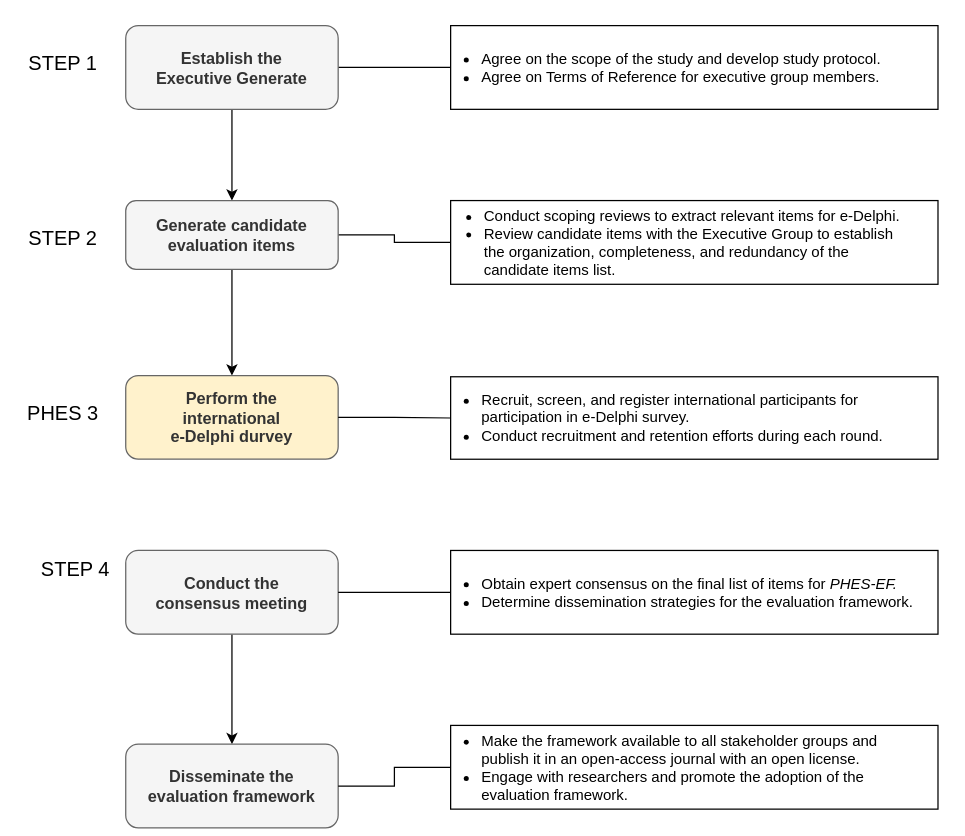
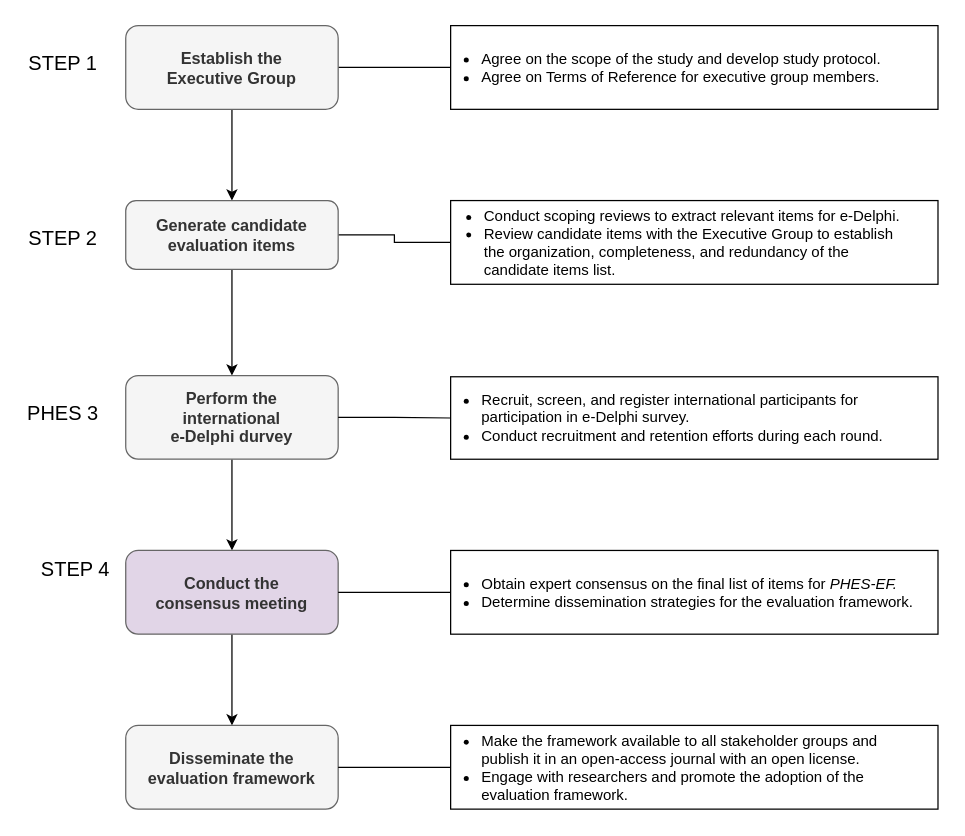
- <mxCell id="5" value="&lt;b&gt;Establish the Executive Generate&lt;/b&gt;" style="rounded=1;whiteSpace=wrap;html=1;fontStyle=0;fontSize=13;labelBackgroundColor=none;fillColor=#f5f5f5;fontColor=#333333;strokeColor=#666666;fontFamily=Helvetica;spacingLeft=15;spacingRight=15;spacing=0;" parent="1" vertex="1"><mxGeometry x="100" y="20" width="170" height="67" as="geometry" /></mxCell>
+ <mxCell id="5" value="&lt;b&gt;Establish the Executive Group&lt;/b&gt;" style="rounded=1;whiteSpace=wrap;html=1;fontStyle=0;fontSize=13;labelBackgroundColor=none;fillColor=#f5f5f5;fontColor=#333333;strokeColor=#666666;fontFamily=Helvetica;spacingLeft=15;spacingRight=15;spacing=0;" parent="1" vertex="1"><mxGeometry x="100" y="20" width="170" height="67" as="geometry" /></mxCell>
- <mxCell id="10" value="&lt;b&gt;Perform the international &lt;br&gt;e-Delphi durvey&lt;/b&gt;" style="rounded=1;whiteSpace=wrap;html=1;fontStyle=0;fontSize=13;fillColor=#fff2cc;fontColor=#333333;strokeColor=#666666;fontFamily=Helvetica;spacingLeft=15;spacingRight=15;spacing=0;" parent="1" vertex="1"><mxGeometry x="100" y="300" width="170" height="67" as="geometry" /></mxCell>
+ <mxCell id="10" value="&lt;b&gt;Perform the international &lt;br&gt;e-Delphi durvey&lt;/b&gt;" style="rounded=1;whiteSpace=wrap;html=1;fontStyle=0;fontSize=13;fillColor=#f5f5f5;fontColor=#333333;strokeColor=#666666;fontFamily=Helvetica;spacingLeft=15;spacingRight=15;spacing=0;" parent="1" vertex="1"><mxGeometry x="100" y="300" width="170" height="67" as="geometry" /></mxCell>
+ <mxCell id="9" value="" style="edgeStyle=orthogonalEdgeStyle;rounded=0;orthogonalLoop=1;jettySize=auto;html=1;fontFamily=Helvetica;" parent="1" source="10" target="12" edge="1"><mxGeometry relative="1" as="geometry" /></mxCell>
- <mxCell id="12" value="&lt;b&gt;Conduct the consensus meeting&lt;/b&gt;" style="rounded=1;whiteSpace=wrap;html=1;fontStyle=0;fontSize=13;fillColor=#f5f5f5;fontColor=#333333;strokeColor=#666666;fontFamily=Helvetica;spacingLeft=15;spacingRight=15;spacing=0;" parent="1" vertex="1"><mxGeometry x="100" y="440" width="170" height="67" as="geometry" /></mxCell>
+ <mxCell id="12" value="&lt;b&gt;Conduct the consensus meeting&lt;/b&gt;" style="rounded=1;whiteSpace=wrap;html=1;fontStyle=0;fontSize=13;fillColor=#e1d5e7;fontColor=#333333;strokeColor=#666666;fontFamily=Helvetica;spacingLeft=15;spacingRight=15;spacing=0;" parent="1" vertex="1"><mxGeometry x="100" y="440" width="170" height="67" as="geometry" /></mxCell>
- <mxCell id="13" value="&lt;b&gt;Disseminate the evaluation framework&lt;/b&gt;" style="rounded=1;whiteSpace=wrap;html=1;fontStyle=0;fontSize=13;fillColor=#f5f5f5;fontColor=#333333;strokeColor=#666666;fontFamily=Helvetica;spacingLeft=15;spacingRight=15;spacing=0;" parent="1" vertex="1"><mxGeometry x="100" y="595" width="170" height="67" as="geometry" /></mxCell>
+ <mxCell id="13" value="&lt;b&gt;Disseminate the evaluation framework&lt;/b&gt;" style="rounded=1;whiteSpace=wrap;html=1;fontStyle=0;fontSize=13;fillColor=#f5f5f5;fontColor=#333333;strokeColor=#666666;fontFamily=Helvetica;spacingLeft=15;spacingRight=15;spacing=0;" parent="1" vertex="1"><mxGeometry x="100" y="580" width="170" height="67" as="geometry" /></mxCell>
